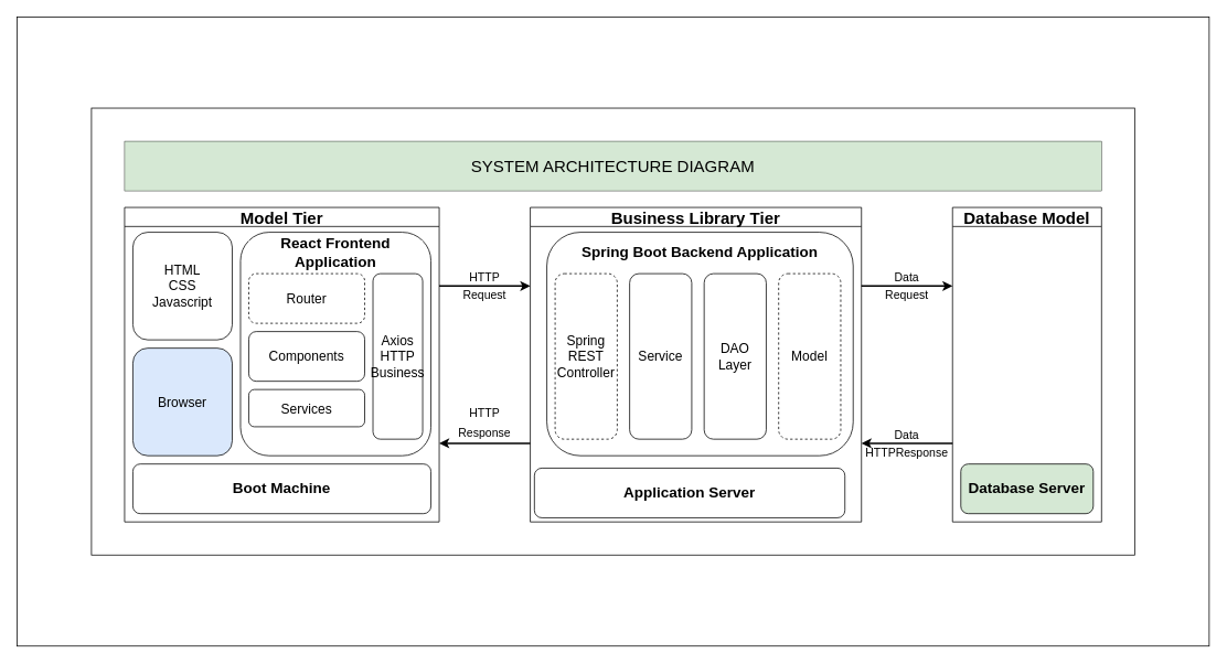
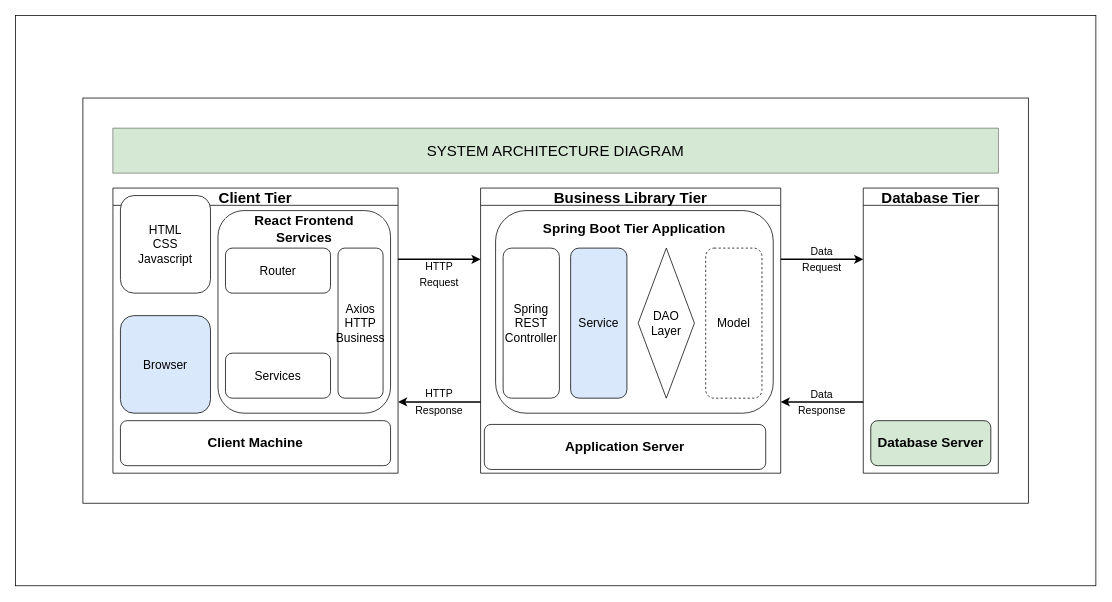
- <mxCell id="8" value="&lt;font style=&quot;font-size: 20px;&quot;&gt;Model Tier&lt;/font&gt;" style="swimlane;whiteSpace=wrap;html=1;fontSize=20;" vertex="1" parent="1"><mxGeometry x="150" y="250" width="380" height="380" as="geometry" /></mxCell>
+ <mxCell id="8" value="&lt;font style=&quot;font-size: 20px;&quot;&gt;Client Tier&lt;/font&gt;" style="swimlane;whiteSpace=wrap;html=1;fontSize=20;" vertex="1" parent="1"><mxGeometry x="150" y="250" width="380" height="380" as="geometry" /></mxCell>
- <mxCell id="26" value="&lt;font style=&quot;font-size: 20px;&quot;&gt;Database Model&lt;/font&gt;" style="swimlane;whiteSpace=wrap;html=1;fontSize=20;" vertex="1" parent="1"><mxGeometry x="1150" y="250" width="180" height="380" as="geometry" /></mxCell>
+ <mxCell id="26" value="&lt;font style=&quot;font-size: 20px;&quot;&gt;Database Tier&lt;/font&gt;" style="swimlane;whiteSpace=wrap;html=1;fontSize=20;" vertex="1" parent="1"><mxGeometry x="1150" y="250" width="180" height="380" as="geometry" /></mxCell>
- <mxCell id="10" value="&lt;font style=&quot;font-size: 18px;&quot;&gt;React Frontend Application&lt;/font&gt;" style="rounded=0;whiteSpace=wrap;html=1;strokeColor=none;fontStyle=1;fontSize=18;" vertex="1" parent="8"><mxGeometry x="150" y="40" width="210" height="30" as="geometry" /></mxCell>
+ <mxCell id="10" value="&lt;font style=&quot;font-size: 18px;&quot;&gt;React Frontend Services&lt;/font&gt;" style="rounded=0;whiteSpace=wrap;html=1;strokeColor=none;fontStyle=1;fontSize=18;" vertex="1" parent="8"><mxGeometry x="150" y="40" width="210" height="30" as="geometry" /></mxCell>
- <mxCell id="25" value="&lt;font style=&quot;font-size: 18px;&quot;&gt;Spring Boot Backend Application&lt;/font&gt;" style="rounded=0;whiteSpace=wrap;html=1;strokeColor=none;fontStyle=1;fontSize=18;" vertex="1" parent="18"><mxGeometry x="60" y="40" width="290" height="30" as="geometry" /></mxCell>
+ <mxCell id="25" value="&lt;font style=&quot;font-size: 18px;&quot;&gt;Spring Boot Tier Application&lt;/font&gt;" style="rounded=0;whiteSpace=wrap;html=1;strokeColor=none;fontStyle=1;fontSize=18;" vertex="1" parent="18"><mxGeometry x="60" y="40" width="290" height="30" as="geometry" /></mxCell>
- <mxCell id="15" value="HTML&lt;br style=&quot;font-size: 16px;&quot;&gt;CSS&lt;br style=&quot;font-size: 16px;&quot;&gt;Javascript" style="rounded=1;whiteSpace=wrap;html=1;fontSize=16;" vertex="1" parent="8"><mxGeometry x="10" y="30" width="120" height="130" as="geometry" /></mxCell>
+ <mxCell id="15" value="HTML&lt;br style=&quot;font-size: 16px;&quot;&gt;CSS&lt;br style=&quot;font-size: 16px;&quot;&gt;Javascript" style="rounded=1;whiteSpace=wrap;html=1;fontSize=16;" vertex="1" parent="8"><mxGeometry x="10" y="10" width="120" height="130" as="geometry" /></mxCell>
- <mxCell id="7" value="&lt;p style=&quot;line-height: 150%; font-size: 14px;&quot;&gt;HTTP&lt;br style=&quot;&quot;&gt;Request&lt;/p&gt;" style="rounded=0;whiteSpace=wrap;html=1;strokeColor=none;fontSize=15;spacingTop=0;" vertex="1" parent="1"><mxGeometry x="540" y="270" width="90" height="150" as="geometry" /></mxCell>
+ <mxCell id="7" value="&lt;p style=&quot;line-height: 150%; font-size: 14px;&quot;&gt;HTTP&lt;br style=&quot;&quot;&gt;Request&lt;/p&gt;" style="rounded=0;whiteSpace=wrap;html=1;strokeColor=none;fontSize=15;spacingTop=0;" vertex="1" parent="1"><mxGeometry x="540" y="290" width="90" height="150" as="geometry" /></mxCell>
- <mxCell id="11" value="Router" style="rounded=1;whiteSpace=wrap;html=1;fontSize=16;dashed=1;" vertex="1" parent="8"><mxGeometry x="150" y="80" width="140" height="60" as="geometry" /></mxCell>
+ <mxCell id="11" value="Router" style="rounded=1;whiteSpace=wrap;html=1;fontSize=16;" vertex="1" parent="8"><mxGeometry x="150" y="80" width="140" height="60" as="geometry" /></mxCell>
- <mxCell id="12" value="Components" style="rounded=1;whiteSpace=wrap;html=1;fontSize=16;" vertex="1" parent="8"><mxGeometry x="150" y="150" width="140" height="60" as="geometry" /></mxCell>
- <mxCell id="21" value="Spring&lt;br style=&quot;font-size: 16px;&quot;&gt;REST&lt;br style=&quot;font-size: 16px;&quot;&gt;Controller" style="rounded=1;whiteSpace=wrap;html=1;fontSize=16;dashed=1;" vertex="1" parent="18"><mxGeometry x="30" y="80" width="75" height="200" as="geometry" /></mxCell>
+ <mxCell id="21" value="Spring&lt;br style=&quot;font-size: 16px;&quot;&gt;REST&lt;br style=&quot;font-size: 16px;&quot;&gt;Controller" style="rounded=1;whiteSpace=wrap;html=1;fontSize=16;" vertex="1" parent="18"><mxGeometry x="30" y="80" width="75" height="200" as="geometry" /></mxCell>
- <mxCell id="22" value="Service" style="rounded=1;whiteSpace=wrap;html=1;fontSize=16;" vertex="1" parent="18"><mxGeometry x="120" y="80" width="75" height="200" as="geometry" /></mxCell>
+ <mxCell id="22" value="Service" style="rounded=1;whiteSpace=wrap;html=1;fontSize=16;fillColor=#dae8fc;" vertex="1" parent="18"><mxGeometry x="120" y="80" width="75" height="200" as="geometry" /></mxCell>
- <mxCell id="23" value="DAO&lt;br&gt;Layer" style="rounded=1;whiteSpace=wrap;html=1;fontSize=16;" vertex="1" parent="18"><mxGeometry x="210" y="80" width="75" height="200" as="geometry" /></mxCell>
+ <mxCell id="23" value="DAO&lt;br&gt;Layer" style="rhombus;whiteSpace=wrap;html=1;fontSize=16;" vertex="1" parent="18"><mxGeometry x="210" y="80" width="75" height="200" as="geometry" /></mxCell>
- <mxCell id="13" value="Services" style="rounded=1;whiteSpace=wrap;html=1;fontSize=16;" vertex="1" parent="8"><mxGeometry x="150" y="220" width="140" height="45" as="geometry" /></mxCell>
+ <mxCell id="13" value="Services" style="rounded=1;whiteSpace=wrap;html=1;fontSize=16;" vertex="1" parent="8"><mxGeometry x="150" y="220" width="140" height="60" as="geometry" /></mxCell>
- <mxCell id="6" value="&lt;p style=&quot;line-height: 150%;&quot;&gt;&lt;font style=&quot;font-size: 14px;&quot;&gt;HTTP&lt;br style=&quot;&quot;&gt;Response&lt;/font&gt;&lt;/p&gt;" style="rounded=0;whiteSpace=wrap;html=1;strokeColor=none;fontSize=15;" vertex="1" parent="1"><mxGeometry x="540" y="455" width="90" height="110" as="geometry" /></mxCell>
+ <mxCell id="6" value="&lt;p style=&quot;line-height: 150%;&quot;&gt;&lt;font style=&quot;font-size: 14px;&quot;&gt;HTTP&lt;br style=&quot;&quot;&gt;Response&lt;/font&gt;&lt;/p&gt;" style="rounded=0;whiteSpace=wrap;html=1;strokeColor=none;fontSize=15;" vertex="1" parent="1"><mxGeometry x="540" y="480" width="90" height="110" as="geometry" /></mxCell>
- <mxCell id="4" value="&lt;p style=&quot;line-height: 50%; font-size: 14px;&quot;&gt;&lt;font style=&quot;font-size: 14px;&quot;&gt;Data&lt;/font&gt;&lt;/p&gt;&lt;p style=&quot;line-height: 50%; font-size: 14px;&quot;&gt;&lt;span style=&quot;background-color: initial;&quot;&gt;&lt;font style=&quot;font-size: 14px;&quot;&gt;HTTPResponse&lt;/font&gt;&lt;/span&gt;&lt;/p&gt;" style="rounded=0;whiteSpace=wrap;html=1;strokeColor=none;fontSize=15;spacingTop=0;spacing=2;" vertex="1" parent="1"><mxGeometry x="1050" y="460" width="90" height="150" as="geometry" /></mxCell>
+ <mxCell id="4" value="&lt;p style=&quot;line-height: 50%; font-size: 14px;&quot;&gt;&lt;font style=&quot;font-size: 14px;&quot;&gt;Data&lt;/font&gt;&lt;/p&gt;&lt;p style=&quot;line-height: 50%; font-size: 14px;&quot;&gt;&lt;span style=&quot;background-color: initial;&quot;&gt;&lt;font style=&quot;font-size: 14px;&quot;&gt;Response&lt;/font&gt;&lt;/span&gt;&lt;/p&gt;" style="rounded=0;whiteSpace=wrap;html=1;strokeColor=none;fontSize=15;spacingTop=0;spacing=2;" vertex="1" parent="1"><mxGeometry x="1050" y="460" width="90" height="150" as="geometry" /></mxCell>
- <mxCell id="17" value="&lt;font style=&quot;font-size: 18px;&quot;&gt;Boot Machine&lt;/font&gt;" style="rounded=1;whiteSpace=wrap;html=1;fontStyle=1;fontSize=18;" vertex="1" parent="8"><mxGeometry x="10" y="310" width="360" height="60" as="geometry" /></mxCell>
+ <mxCell id="17" value="&lt;font style=&quot;font-size: 18px;&quot;&gt;Client Machine&lt;/font&gt;" style="rounded=1;whiteSpace=wrap;html=1;fontStyle=1;fontSize=18;" vertex="1" parent="8"><mxGeometry x="10" y="310" width="360" height="60" as="geometry" /></mxCell>
